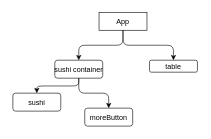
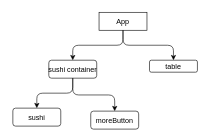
- <mxCell id="3" value="sushi container" style="rounded=1;" vertex="1" parent="1"><mxGeometry x="90.358" y="100" width="80" height="30" as="geometry" /></mxCell>
+ <mxCell id="3" value="sushi container" style="rounded=1;" vertex="1" parent="1"><mxGeometry x="80.358" y="100" width="80" height="30" as="geometry" /></mxCell>
- <mxCell id="7" value="sushi" style="rounded=1;" vertex="1" parent="1"><mxGeometry x="20.359" y="155" width="80" height="30" as="geometry" /></mxCell>
+ <mxCell id="7" value="sushi" style="rounded=1;" vertex="1" parent="1"><mxGeometry x="20.359" y="180" width="80" height="30" as="geometry" /></mxCell>
- <mxCell id="9" value="moreButton" style="rounded=1;" vertex="1" parent="1"><mxGeometry x="140.359" y="180" width="80" height="30" as="geometry" /></mxCell>
+ <mxCell id="9" value="moreButton" style="rounded=1;" vertex="1" parent="1"><mxGeometry x="150.359" y="185" width="80" height="30" as="geometry" /></mxCell>
